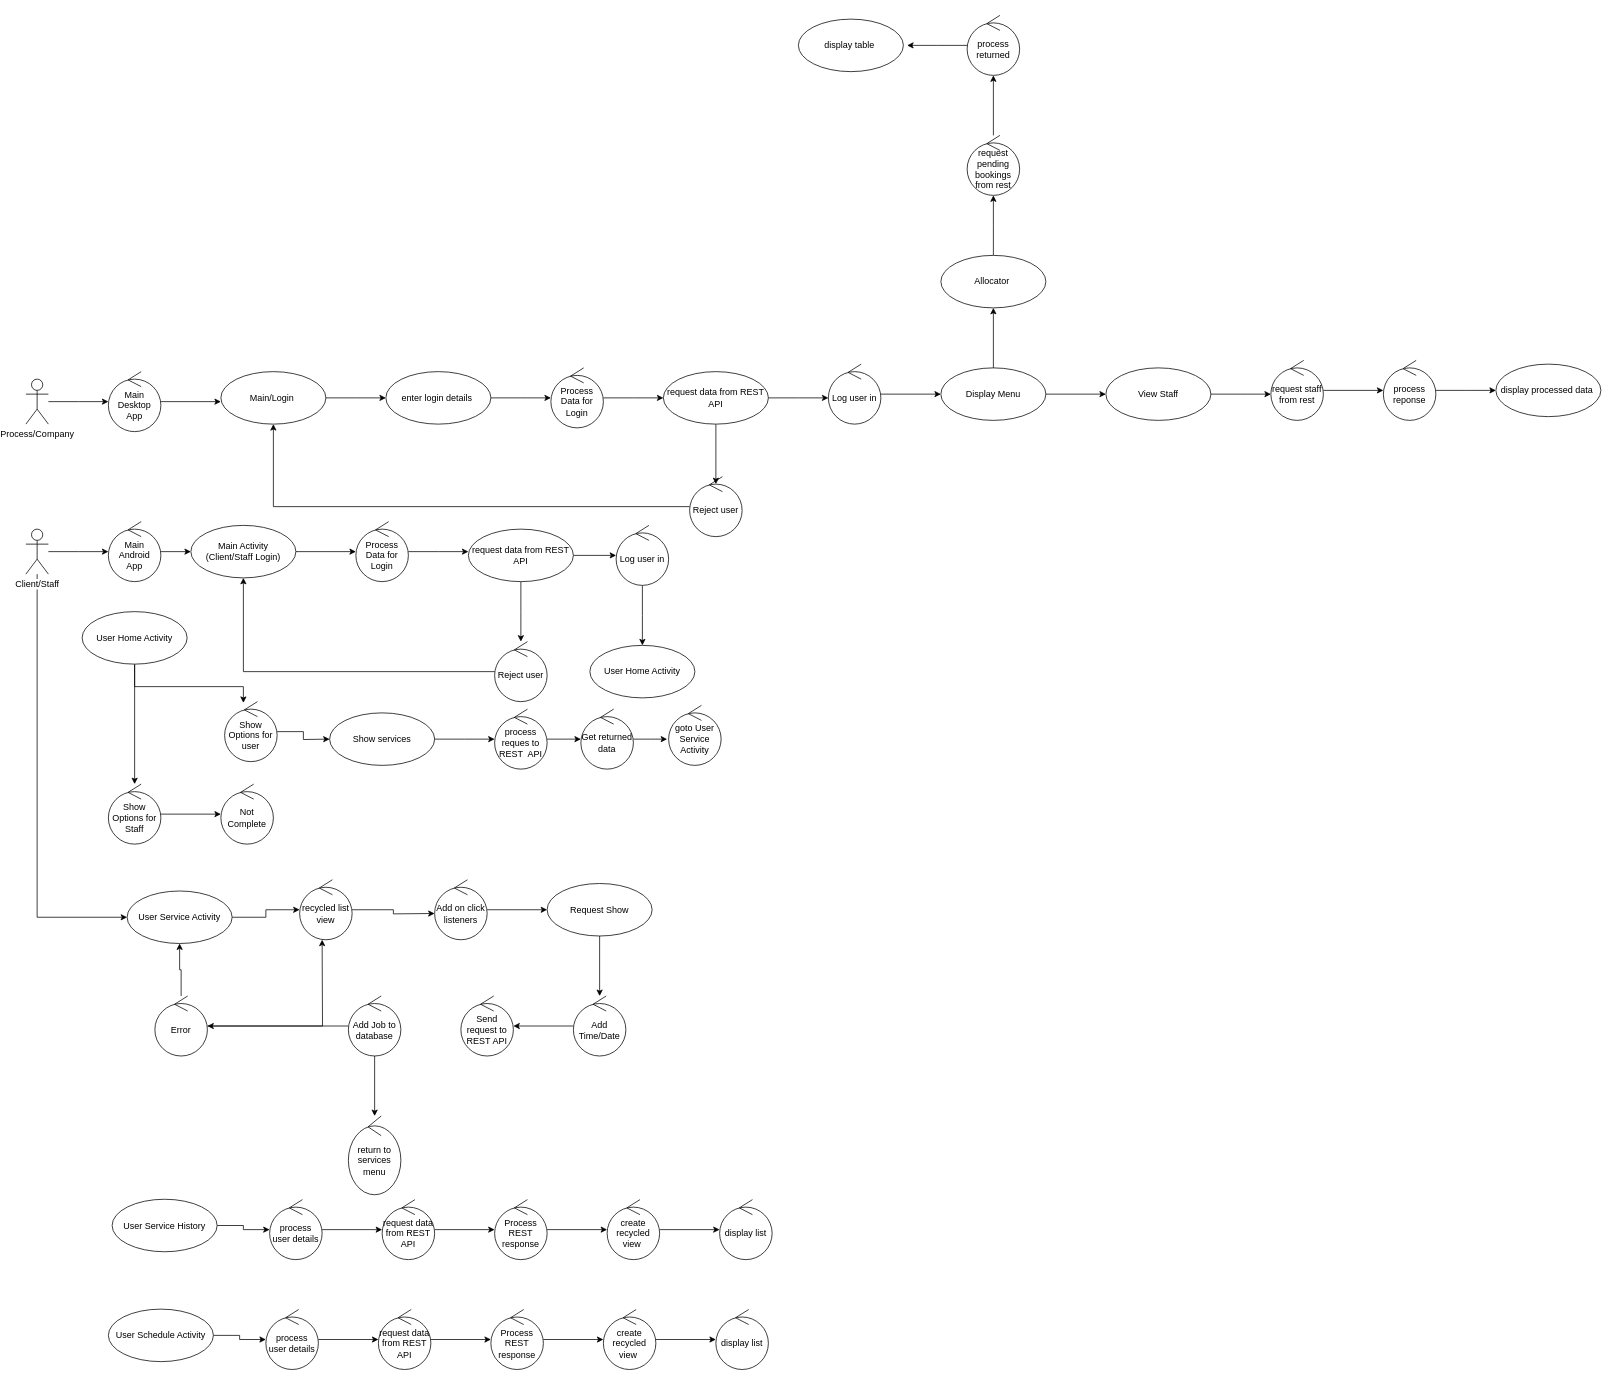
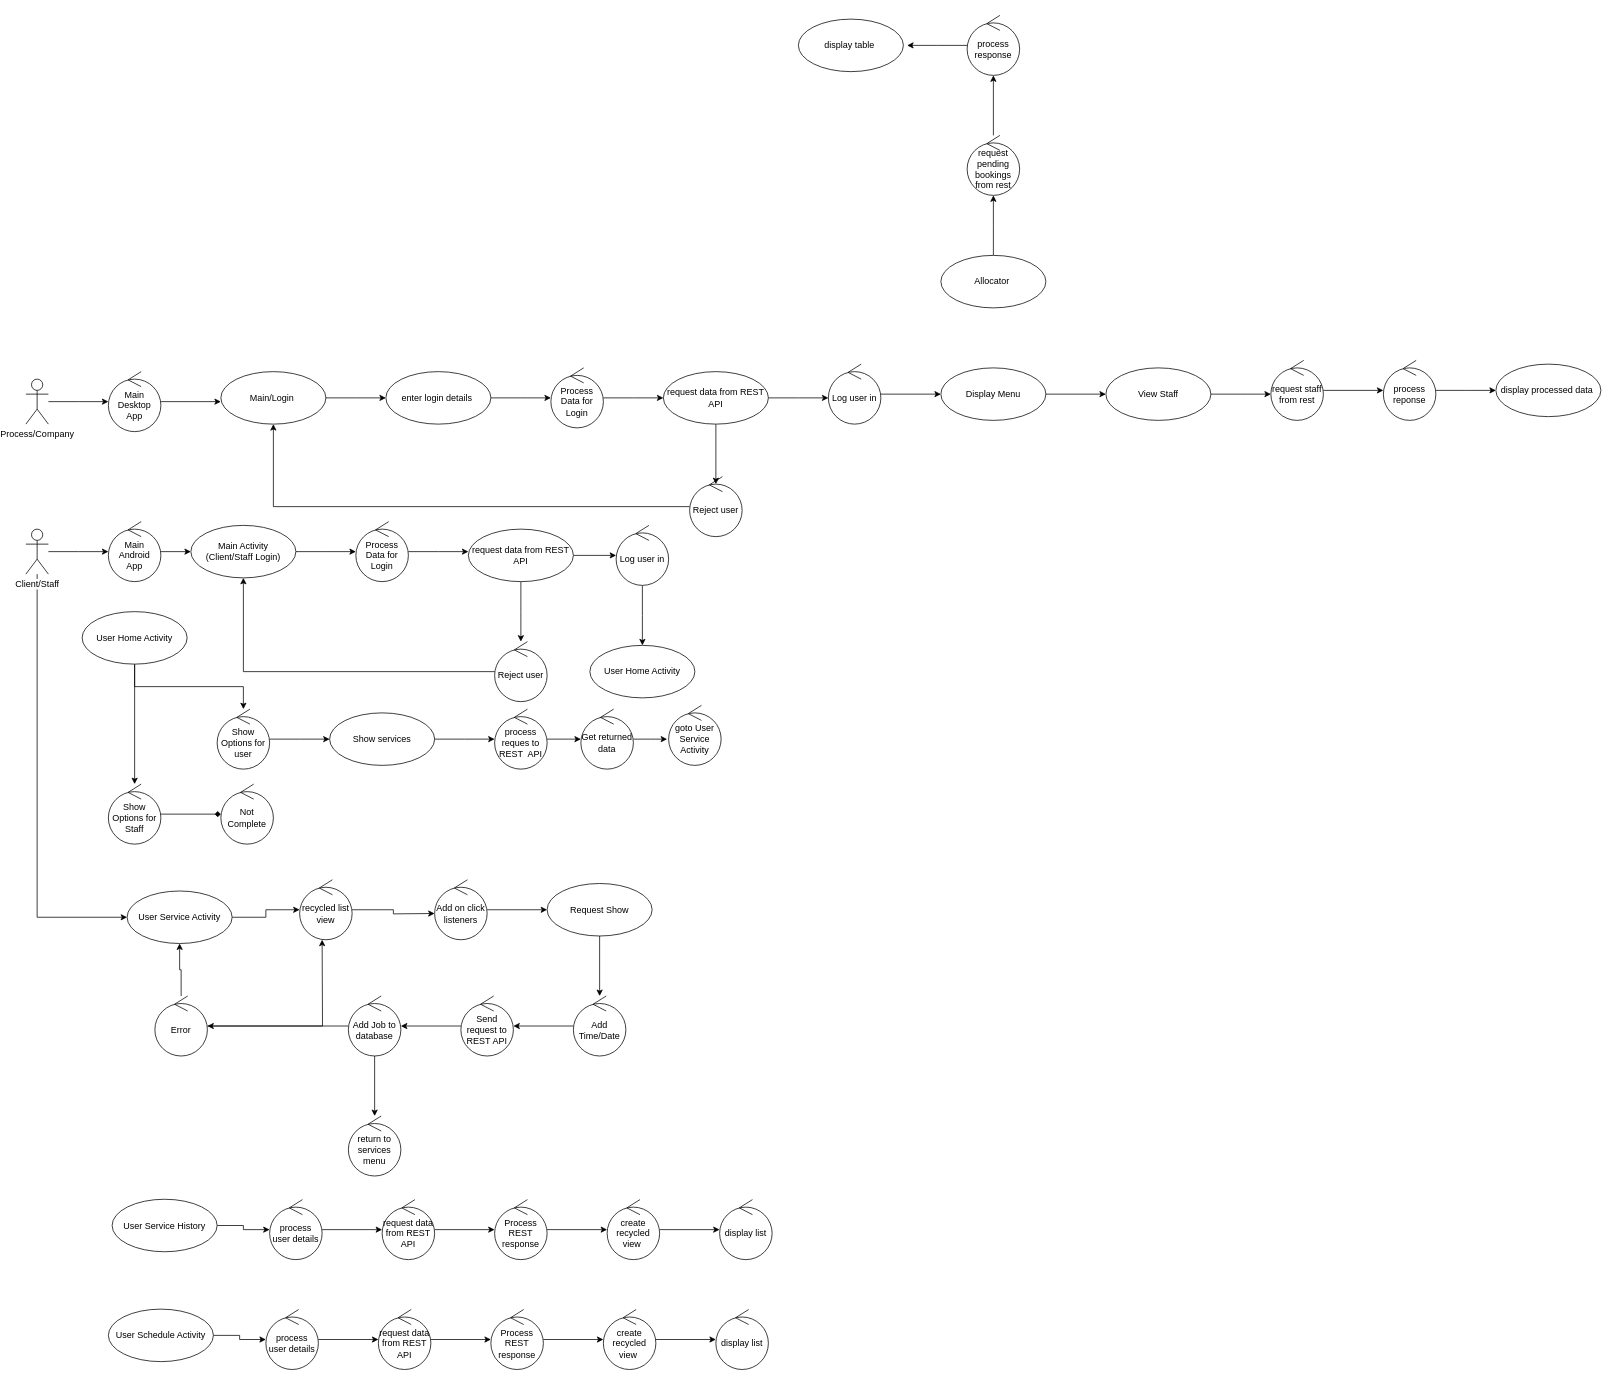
- <mxCell id="102" value="process returned" style="ellipse;shape=umlControl;whiteSpace=wrap;html=1;" vertex="1" parent="1"><mxGeometry x="1275" y="20" width="70" height="80" as="geometry" /></mxCell>
+ <mxCell id="102" value="process response" style="ellipse;shape=umlControl;whiteSpace=wrap;html=1;" vertex="1" parent="1"><mxGeometry x="1275" y="20" width="70" height="80" as="geometry" /></mxCell>
- <mxCell id="90" value="" style="edgeStyle=orthogonalEdgeStyle;rounded=0;orthogonalLoop=1;jettySize=auto;html=1;" edge="1" parent="1" source="92" target="96"><mxGeometry relative="1" as="geometry" /></mxCell>
- <mxCell id="24" value="Show Options for user" style="ellipse;shape=umlControl;whiteSpace=wrap;html=1;" parent="1" vertex="1"><mxGeometry x="285" y="935" width="70" height="80" as="geometry" /></mxCell>
+ <mxCell id="24" value="Show Options for user" style="ellipse;shape=umlControl;whiteSpace=wrap;html=1;" parent="1" vertex="1"><mxGeometry x="275" y="945" width="70" height="80" as="geometry" /></mxCell>
- <mxCell id="28" value="" style="edgeStyle=orthogonalEdgeStyle;rounded=0;orthogonalLoop=1;jettySize=auto;html=1;" parent="1" source="29" target="30" edge="1"><mxGeometry relative="1" as="geometry" /></mxCell>
+ <mxCell id="28" value="" style="edgeStyle=orthogonalEdgeStyle;rounded=0;orthogonalLoop=1;jettySize=auto;html=1;endArrow=diamond;" parent="1" source="29" target="30" edge="1"><mxGeometry relative="1" as="geometry" /></mxCell>
+ <mxCell id="45" value="" style="edgeStyle=orthogonalEdgeStyle;rounded=0;orthogonalLoop=1;jettySize=auto;html=1;" parent="1" source="46" target="49" edge="1"><mxGeometry relative="1" as="geometry" /></mxCell>
- <mxCell id="50" value="return to services menu&lt;br&gt;" style="ellipse;shape=umlControl;whiteSpace=wrap;html=1;" parent="1" vertex="1"><mxGeometry x="450" y="1487.5" width="70" height="105" as="geometry" /></mxCell>
+ <mxCell id="50" value="return to services menu&lt;br&gt;" style="ellipse;shape=umlControl;whiteSpace=wrap;html=1;" parent="1" vertex="1"><mxGeometry x="450" y="1487.5" width="70" height="80" as="geometry" /></mxCell>
